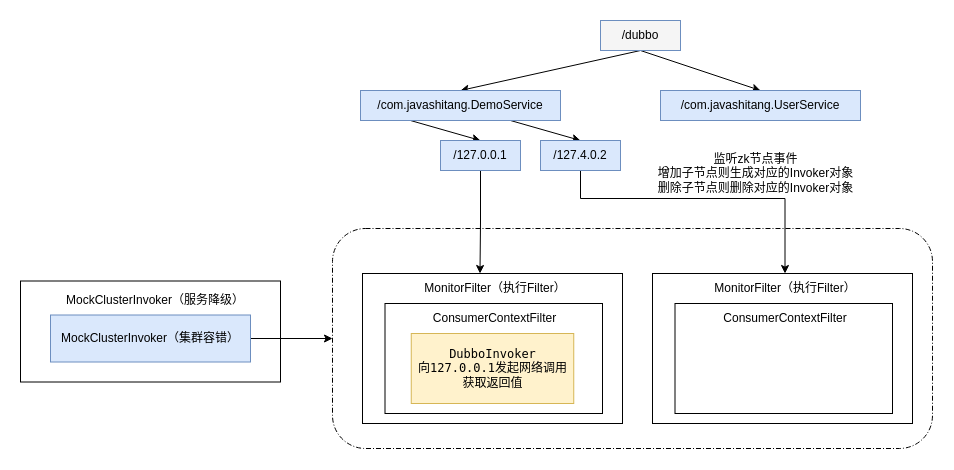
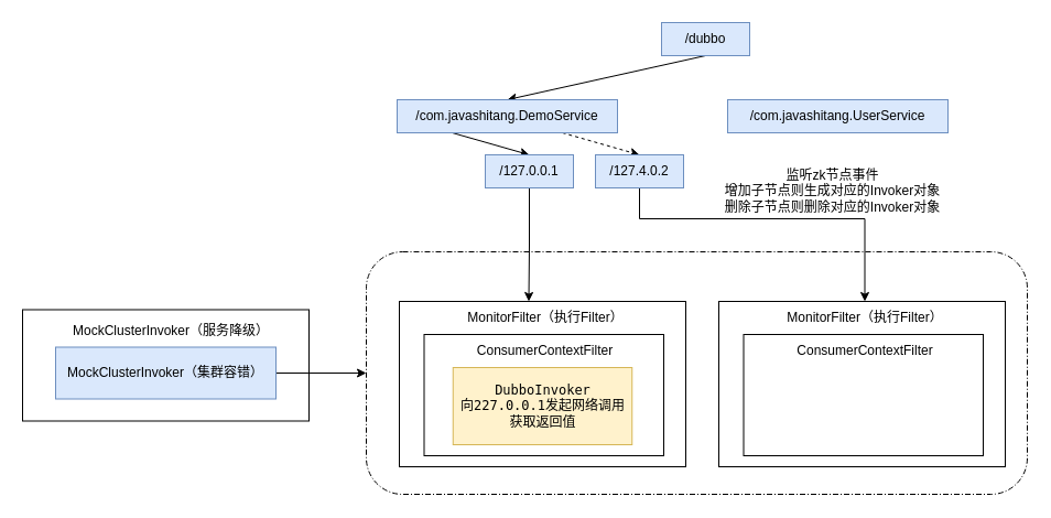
- <mxCell id="10" value="/dubbo" style="rounded=0;whiteSpace=wrap;html=1;fillColor=#f5f5f5;strokeColor=#6c8ebf;" parent="1" vertex="1"><mxGeometry x="600" y="20" width="80" height="30" as="geometry" /></mxCell>
+ <mxCell id="10" value="/dubbo" style="rounded=0;whiteSpace=wrap;html=1;fillColor=#dae8fc;strokeColor=#6c8ebf;" parent="1" vertex="1"><mxGeometry x="600" y="20" width="80" height="30" as="geometry" /></mxCell>
- <mxCell id="9" style="edgeStyle=none;rounded=0;orthogonalLoop=1;jettySize=auto;html=1;exitX=0.5;exitY=1;exitDx=0;exitDy=0;entryX=0.5;entryY=0;entryDx=0;entryDy=0;" parent="1" source="10" target="18" edge="1"><mxGeometry relative="1" as="geometry" /></mxCell>
- <mxCell id="12" style="edgeStyle=none;rounded=0;orthogonalLoop=1;jettySize=auto;html=1;exitX=0.75;exitY=1;exitDx=0;exitDy=0;entryX=0.5;entryY=0;entryDx=0;entryDy=0;" parent="1" source="13" target="17" edge="1"><mxGeometry relative="1" as="geometry" /></mxCell>
+ <mxCell id="12" style="edgeStyle=none;rounded=0;orthogonalLoop=1;jettySize=auto;html=1;exitX=0.75;exitY=1;exitDx=0;exitDy=0;entryX=0.5;entryY=0;entryDx=0;entryDy=0;dashed=1;" parent="1" source="13" target="17" edge="1"><mxGeometry relative="1" as="geometry" /></mxCell>
- <mxCell id="5" value="&lt;pre&gt;DubboInvoker&lt;br/&gt;向127.0.0.1发起网络调用&lt;br/&gt;获取返回值&lt;br&gt;&lt;/pre&gt;" style="rounded=0;whiteSpace=wrap;html=1;fillColor=#fff2cc;strokeColor=#d6b656;" parent="1" vertex="1"><mxGeometry x="410.75" y="333" width="162.5" height="70" as="geometry" /></mxCell>
+ <mxCell id="5" value="&lt;pre&gt;DubboInvoker&lt;br/&gt;向227.0.0.1发起网络调用&lt;br/&gt;获取返回值&lt;br&gt;&lt;/pre&gt;" style="rounded=0;whiteSpace=wrap;html=1;fillColor=#fff2cc;strokeColor=#d6b656;" parent="1" vertex="1"><mxGeometry x="410.75" y="333" width="162.5" height="70" as="geometry" /></mxCell>
